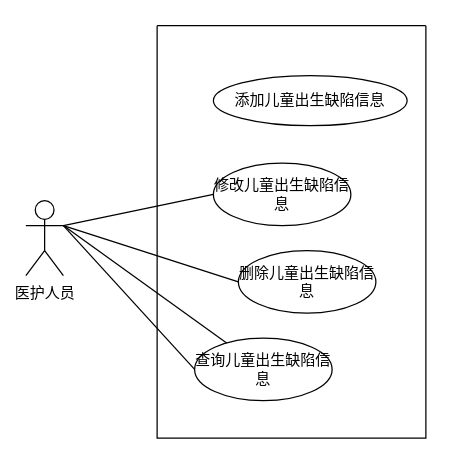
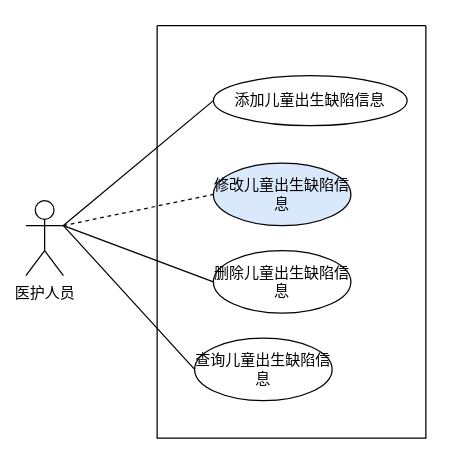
- <mxCell id="4" value="&lt;p class=&quot;MsoNormal&quot;&gt;修改儿童出生缺陷信息&lt;/p&gt;" style="ellipse;whiteSpace=wrap;html=1;" parent="1" vertex="1"><mxGeometry x="170" y="130" width="110" height="50" as="geometry" /></mxCell>
+ <mxCell id="4" value="&lt;p class=&quot;MsoNormal&quot;&gt;修改儿童出生缺陷信息&lt;/p&gt;" style="ellipse;whiteSpace=wrap;html=1;fillColor=#dae8fc;" parent="1" vertex="1"><mxGeometry x="170" y="130" width="110" height="50" as="geometry" /></mxCell>
- <mxCell id="8" value="" style="endArrow=none;html=1;rounded=0;entryX=0;entryY=0.5;entryDx=0;entryDy=0;exitX=1;exitY=0.333;exitDx=0;exitDy=0;exitPerimeter=0;" parent="1" source="2" target="4" edge="1"><mxGeometry width="50" height="50" relative="1" as="geometry"><mxPoint x="70" y="220" as="sourcePoint" /><mxPoint x="120" y="170" as="targetPoint" /></mxGeometry></mxCell>
+ <mxCell id="8" value="" style="endArrow=none;html=1;rounded=0;entryX=0;entryY=0.5;entryDx=0;entryDy=0;exitX=1;exitY=0.333;exitDx=0;exitDy=0;exitPerimeter=0;dashed=1;" parent="1" source="2" target="4" edge="1"><mxGeometry width="50" height="50" relative="1" as="geometry"><mxPoint x="70" y="220" as="sourcePoint" /><mxPoint x="120" y="170" as="targetPoint" /></mxGeometry></mxCell>
- <mxCell id="5" value="&lt;p class=&quot;MsoNormal&quot;&gt;删除儿童出生缺陷信息&lt;/p&gt;" style="ellipse;whiteSpace=wrap;html=1;" parent="1" vertex="1"><mxGeometry x="190" y="200" width="110" height="50" as="geometry" /></mxCell>
+ <mxCell id="5" value="&lt;p class=&quot;MsoNormal&quot;&gt;删除儿童出生缺陷信息&lt;/p&gt;" style="ellipse;whiteSpace=wrap;html=1;" parent="1" vertex="1"><mxGeometry x="170" y="200" width="110" height="50" as="geometry" /></mxCell>
- <mxCell id="7" value="" style="endArrow=none;html=1;rounded=0;exitX=1;exitY=0.333;exitDx=0;exitDy=0;exitPerimeter=0;" parent="1" source="2" target="6" edge="1"><mxGeometry width="50" height="50" relative="1" as="geometry"><mxPoint x="100" y="170" as="sourcePoint" /><mxPoint x="150" y="120" as="targetPoint" /></mxGeometry></mxCell>
+ <mxCell id="7" value="" style="endArrow=none;html=1;rounded=0;entryX=0;entryY=0.5;entryDx=0;entryDy=0;exitX=1;exitY=0.333;exitDx=0;exitDy=0;exitPerimeter=0;" parent="1" source="2" target="3" edge="1"><mxGeometry width="50" height="50" relative="1" as="geometry"><mxPoint x="100" y="170" as="sourcePoint" /><mxPoint x="150" y="120" as="targetPoint" /></mxGeometry></mxCell>
